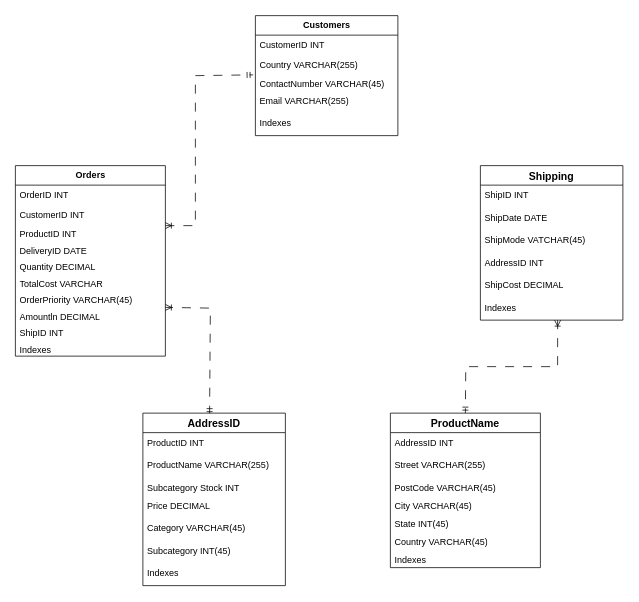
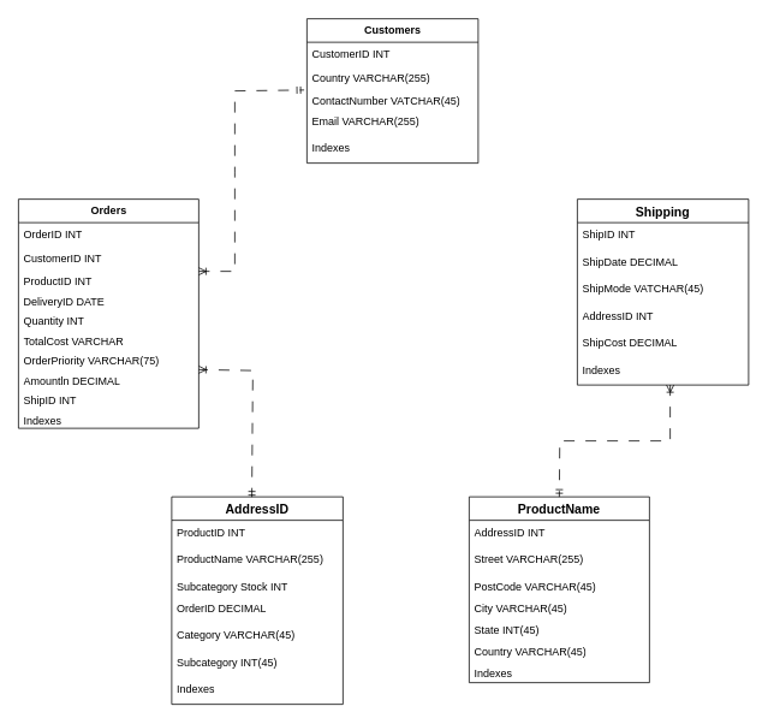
- <mxCell id="5" value="ContactNumber VARCHAR(45)" style="text;strokeColor=none;fillColor=none;align=left;verticalAlign=top;spacingLeft=4;spacingRight=4;overflow=hidden;rotatable=0;points=[[0,0.5],[1,0.5]];portConstraint=eastwest;whiteSpace=wrap;html=1;" vertex="1" parent="2"><mxGeometry y="78" width="190" height="22" as="geometry" /></mxCell>
+ <mxCell id="5" value="ContactNumber VATCHAR(45)" style="text;strokeColor=none;fillColor=none;align=left;verticalAlign=top;spacingLeft=4;spacingRight=4;overflow=hidden;rotatable=0;points=[[0,0.5],[1,0.5]];portConstraint=eastwest;whiteSpace=wrap;html=1;" vertex="1" parent="2"><mxGeometry y="78" width="190" height="22" as="geometry" /></mxCell>
- <mxCell id="39" value="ShipDate DATE" style="text;strokeColor=none;fillColor=none;spacingLeft=4;spacingRight=4;overflow=hidden;rotatable=0;points=[[0,0.5],[1,0.5]];portConstraint=eastwest;fontSize=12;whiteSpace=wrap;html=1;" vertex="1" parent="37"><mxGeometry y="56" width="190" height="30" as="geometry" /></mxCell>
+ <mxCell id="39" value="ShipDate DECIMAL" style="text;strokeColor=none;fillColor=none;spacingLeft=4;spacingRight=4;overflow=hidden;rotatable=0;points=[[0,0.5],[1,0.5]];portConstraint=eastwest;fontSize=12;whiteSpace=wrap;html=1;" vertex="1" parent="37"><mxGeometry y="56" width="190" height="30" as="geometry" /></mxCell>
- <mxCell id="13" value="Quantity DECIMAL" style="text;strokeColor=none;fillColor=none;align=left;verticalAlign=top;spacingLeft=4;spacingRight=4;overflow=hidden;rotatable=0;points=[[0,0.5],[1,0.5]];portConstraint=eastwest;whiteSpace=wrap;html=1;" vertex="1" parent="8"><mxGeometry y="122" width="200" height="22" as="geometry" /></mxCell>
+ <mxCell id="13" value="Quantity INT" style="text;strokeColor=none;fillColor=none;align=left;verticalAlign=top;spacingLeft=4;spacingRight=4;overflow=hidden;rotatable=0;points=[[0,0.5],[1,0.5]];portConstraint=eastwest;whiteSpace=wrap;html=1;" vertex="1" parent="8"><mxGeometry y="122" width="200" height="22" as="geometry" /></mxCell>
- <mxCell id="15" value="OrderPriority VARCHAR(45)" style="text;strokeColor=none;fillColor=none;align=left;verticalAlign=top;spacingLeft=4;spacingRight=4;overflow=hidden;rotatable=0;points=[[0,0.5],[1,0.5]];portConstraint=eastwest;whiteSpace=wrap;html=1;" vertex="1" parent="8"><mxGeometry y="166" width="200" height="22" as="geometry" /></mxCell>
+ <mxCell id="15" value="OrderPriority VARCHAR(75)" style="text;strokeColor=none;fillColor=none;align=left;verticalAlign=top;spacingLeft=4;spacingRight=4;overflow=hidden;rotatable=0;points=[[0,0.5],[1,0.5]];portConstraint=eastwest;whiteSpace=wrap;html=1;" vertex="1" parent="8"><mxGeometry y="166" width="200" height="22" as="geometry" /></mxCell>
- <mxCell id="24" value="Price DECIMAL" style="text;strokeColor=none;fillColor=none;spacingLeft=4;spacingRight=4;overflow=hidden;rotatable=0;points=[[0,0.5],[1,0.5]];portConstraint=eastwest;fontSize=12;whiteSpace=wrap;html=1;" vertex="1" parent="20"><mxGeometry y="110" width="190" height="30" as="geometry" /></mxCell>
+ <mxCell id="24" value="OrderID DECIMAL" style="text;strokeColor=none;fillColor=none;spacingLeft=4;spacingRight=4;overflow=hidden;rotatable=0;points=[[0,0.5],[1,0.5]];portConstraint=eastwest;fontSize=12;whiteSpace=wrap;html=1;" vertex="1" parent="20"><mxGeometry y="110" width="190" height="30" as="geometry" /></mxCell>
